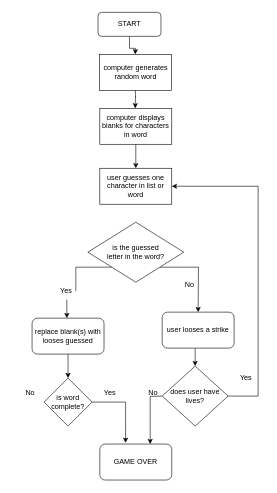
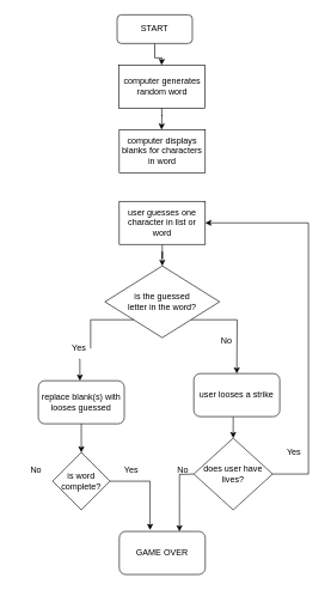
- <mxCell id="6" value="" style="edgeStyle=orthogonalEdgeStyle;rounded=0;orthogonalLoop=1;jettySize=auto;html=1;" parent="1" source="7" target="9" edge="1"><mxGeometry relative="1" as="geometry" /></mxCell>
+ <mxCell id="8" value="" style="edgeStyle=orthogonalEdgeStyle;rounded=0;orthogonalLoop=1;jettySize=auto;html=1;" parent="1" source="9" target="11" edge="1"><mxGeometry relative="1" as="geometry" /></mxCell>
